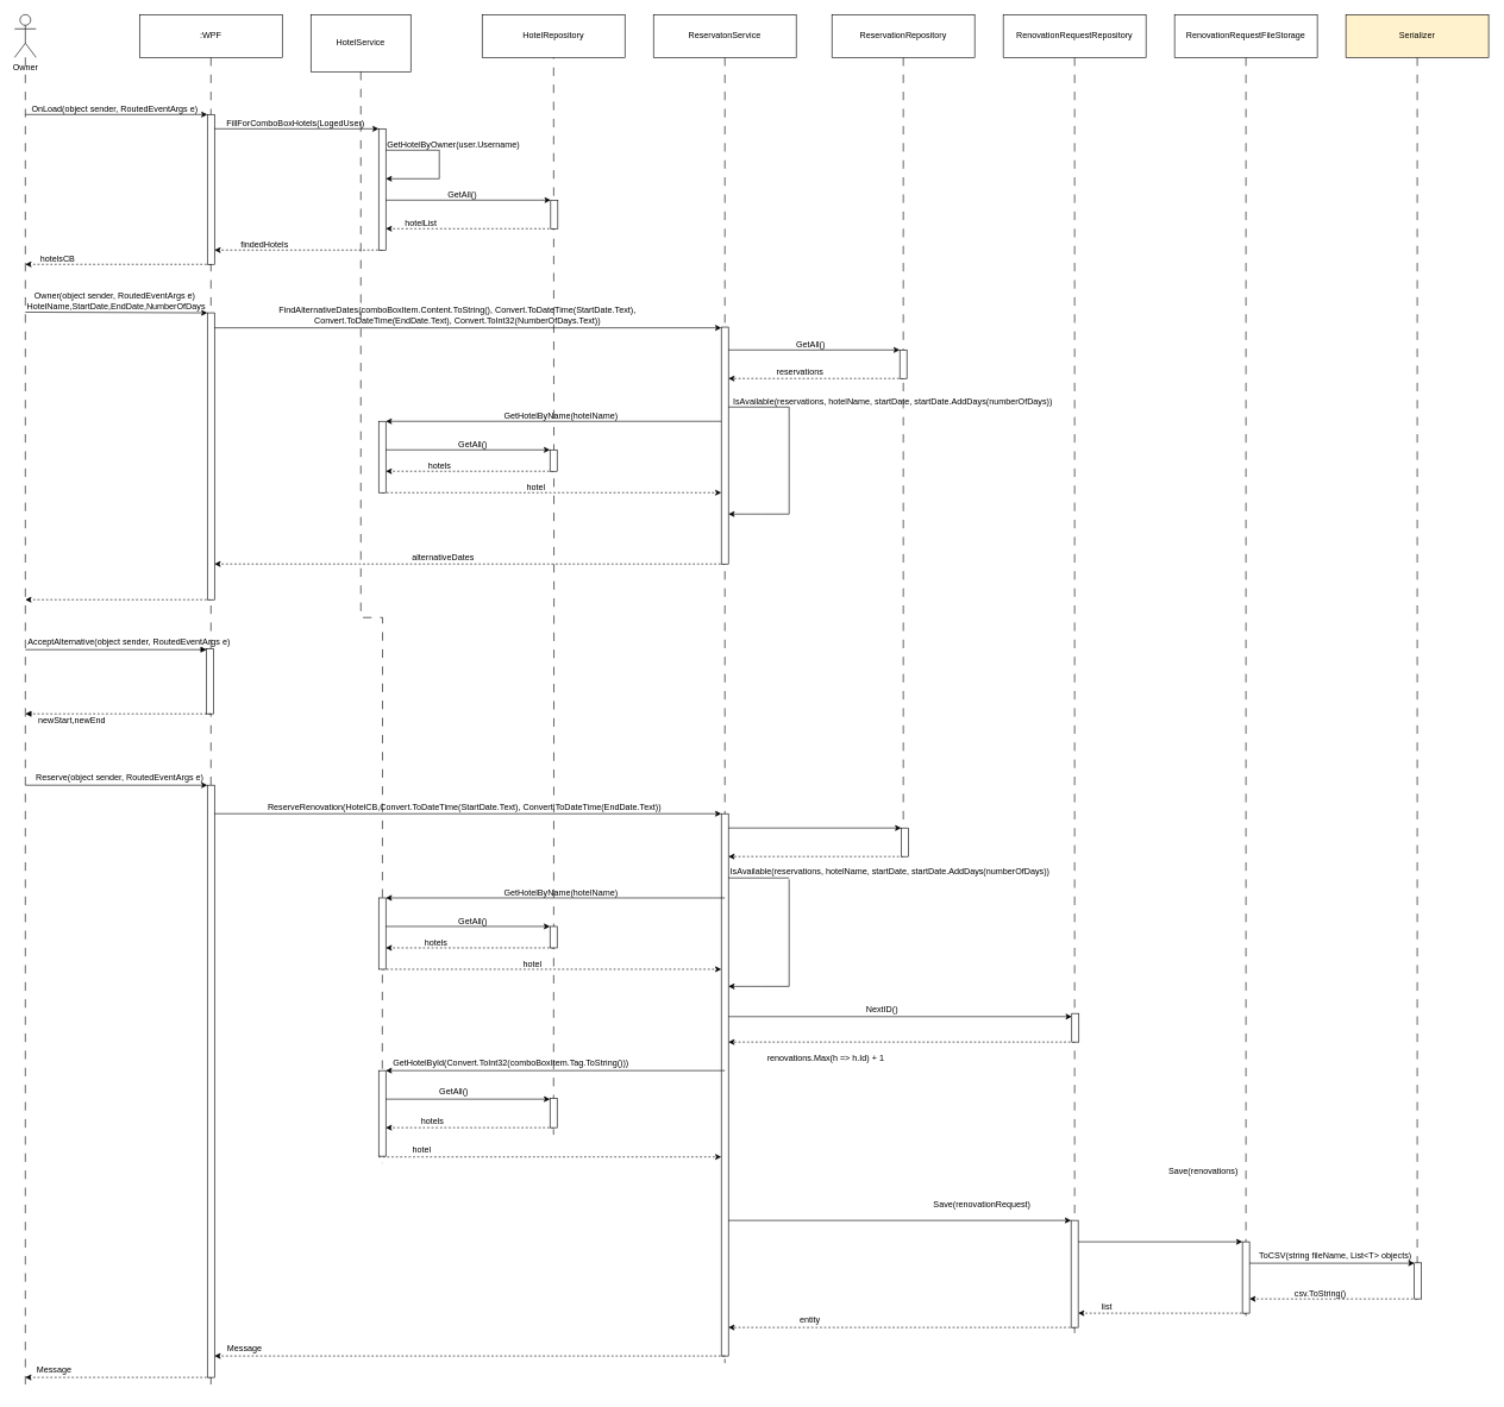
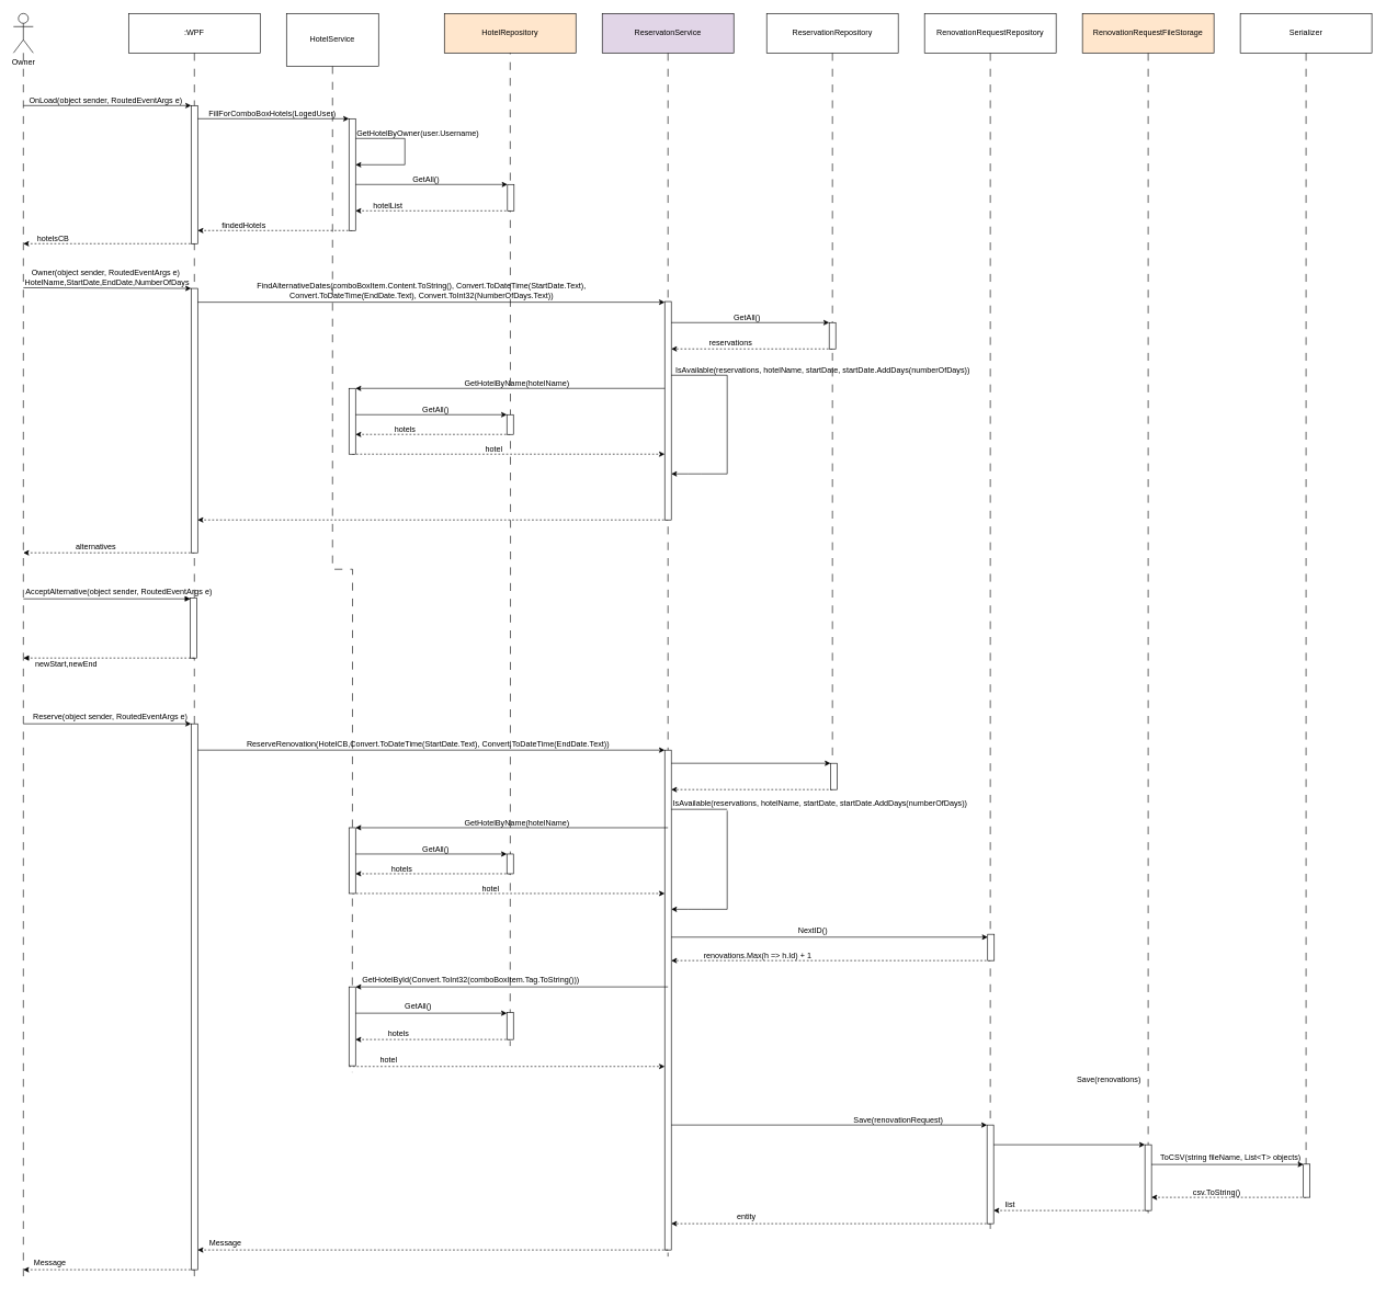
- <mxCell id="9" value="HotelRepository" style="rounded=0;whiteSpace=wrap;html=1;" vertex="1" parent="1"><mxGeometry x="675" y="20" width="200" height="60" as="geometry" /></mxCell>
+ <mxCell id="9" value="HotelRepository" style="rounded=0;whiteSpace=wrap;html=1;fillColor=#ffe6cc;" vertex="1" parent="1"><mxGeometry x="675" y="20" width="200" height="60" as="geometry" /></mxCell>
- <mxCell id="11" value="ReservatonService" style="rounded=0;whiteSpace=wrap;html=1;" vertex="1" parent="1"><mxGeometry x="915" y="20" width="200" height="60" as="geometry" /></mxCell>
+ <mxCell id="11" value="ReservatonService" style="rounded=0;whiteSpace=wrap;html=1;fillColor=#e1d5e7;" vertex="1" parent="1"><mxGeometry x="915" y="20" width="200" height="60" as="geometry" /></mxCell>
- <mxCell id="17" value="RenovationRequestFileStorage" style="rounded=0;whiteSpace=wrap;html=1;" vertex="1" parent="1"><mxGeometry x="1645" y="20" width="200" height="60" as="geometry" /></mxCell>
+ <mxCell id="17" value="RenovationRequestFileStorage" style="rounded=0;whiteSpace=wrap;html=1;fillColor=#ffe6cc;" vertex="1" parent="1"><mxGeometry x="1645" y="20" width="200" height="60" as="geometry" /></mxCell>
- <mxCell id="19" value="Serializer" style="rounded=0;whiteSpace=wrap;html=1;fillColor=#fff2cc;" vertex="1" parent="1"><mxGeometry x="1885" y="20" width="200" height="60" as="geometry" /></mxCell>
+ <mxCell id="19" value="Serializer" style="rounded=0;whiteSpace=wrap;html=1;" vertex="1" parent="1"><mxGeometry x="1885" y="20" width="200" height="60" as="geometry" /></mxCell>
- <mxCell id="59" value="reservations" style="text;html=1;align=center;verticalAlign=middle;resizable=0;points=[];autosize=1;strokeColor=none;fillColor=none;" vertex="1" parent="1"><mxGeometry x="1075" y="506" width="90" height="30" as="geometry" /></mxCell>
+ <mxCell id="59" value="reservations" style="text;html=1;align=center;verticalAlign=middle;resizable=0;points=[];autosize=1;strokeColor=none;fillColor=none;" vertex="1" parent="1"><mxGeometry x="1065" y="506" width="90" height="30" as="geometry" /></mxCell>
- <mxCell id="61" value="alternativeDates" style="text;html=1;align=center;verticalAlign=middle;resizable=0;points=[];autosize=1;strokeColor=none;fillColor=none;" vertex="1" parent="1"><mxGeometry x="565" y="766" width="110" height="30" as="geometry" /></mxCell>
+ <mxCell id="63" value="alternatives" style="text;html=1;align=center;verticalAlign=middle;resizable=0;points=[];autosize=1;strokeColor=none;fillColor=none;" vertex="1" parent="1"><mxGeometry x="105" y="816" width="80" height="30" as="geometry" /></mxCell>
- <mxCell id="108" value="renovations.Max(h =&amp;gt; h.Id) + 1" style="text;html=1;align=center;verticalAlign=middle;resizable=0;points=[];autosize=1;strokeColor=none;fillColor=none;" vertex="1" parent="1"><mxGeometry x="1061" y="1468" width="190" height="30" as="geometry" /></mxCell>
+ <mxCell id="108" value="renovations.Max(h =&amp;gt; h.Id) + 1" style="text;html=1;align=center;verticalAlign=middle;resizable=0;points=[];autosize=1;strokeColor=none;fillColor=none;" vertex="1" parent="1"><mxGeometry x="1056" y="1438" width="190" height="30" as="geometry" /></mxCell>
- <mxCell id="81" value="Save(renovationRequest)" style="text;html=1;align=center;verticalAlign=middle;resizable=0;points=[];autosize=1;strokeColor=none;fillColor=none;" vertex="1" parent="1"><mxGeometry x="1295" y="1673" width="160" height="30" as="geometry" /></mxCell>
+ <mxCell id="81" value="Save(renovationRequest)" style="text;html=1;align=center;verticalAlign=middle;resizable=0;points=[];autosize=1;strokeColor=none;fillColor=none;" vertex="1" parent="1"><mxGeometry x="1285" y="1688" width="160" height="30" as="geometry" /></mxCell>
- <mxCell id="121" value="list" style="text;html=1;align=center;verticalAlign=middle;resizable=0;points=[];autosize=1;strokeColor=none;fillColor=none;" vertex="1" parent="1"><mxGeometry x="1530" y="1817" width="40" height="30" as="geometry" /></mxCell>
+ <mxCell id="121" value="list" style="text;html=1;align=center;verticalAlign=middle;resizable=0;points=[];autosize=1;strokeColor=none;fillColor=none;" vertex="1" parent="1"><mxGeometry x="1515" y="1817" width="40" height="30" as="geometry" /></mxCell>
